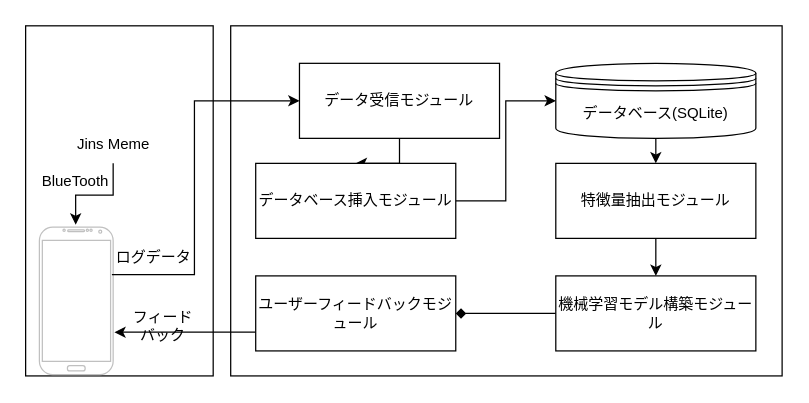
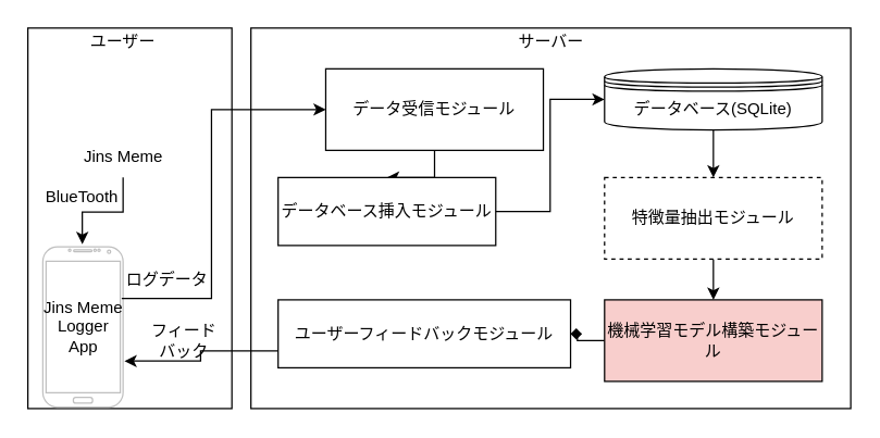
+ <mxCell id="25" value="ユーザー" style="text;html=1;strokeColor=none;fillColor=none;align=center;verticalAlign=middle;whiteSpace=wrap;rounded=0;" parent="1" vertex="1"><mxGeometry x="30" y="20" width="120" height="20" as="geometry" /></mxCell>
+ <mxCell id="10" value="サーバー" style="text;html=1;strokeColor=none;fillColor=none;align=center;verticalAlign=middle;whiteSpace=wrap;rounded=0;" parent="1" vertex="1"><mxGeometry x="344.5" y="20" width="120" height="20" as="geometry" /></mxCell>
- <mxCell id="15" value="データベース(SQLite)" style="shape=datastore;whiteSpace=wrap;html=1;" parent="1" vertex="1"><mxGeometry x="444" y="50" width="160" height="60" as="geometry" /></mxCell>
+ <mxCell id="15" value="データベース(SQLite)" style="shape=datastore;whiteSpace=wrap;html=1;" parent="1" vertex="1"><mxGeometry x="444" y="50" width="160" height="45" as="geometry" /></mxCell>
- <mxCell id="17" value="データベース挿入モジュール" style="rounded=0;whiteSpace=wrap;html=1;" parent="1" vertex="1"><mxGeometry x="204" y="130" width="160" height="60" as="geometry" /></mxCell>
+ <mxCell id="17" value="データベース挿入モジュール" style="rounded=0;whiteSpace=wrap;html=1;" parent="1" vertex="1"><mxGeometry x="204" y="130" width="160" height="50" as="geometry" /></mxCell>
- <mxCell id="19" value="特徴量抽出モジュール" style="rounded=0;whiteSpace=wrap;html=1;" parent="1" vertex="1"><mxGeometry x="444" y="130" width="160" height="60" as="geometry" /></mxCell>
+ <mxCell id="19" value="特徴量抽出モジュール" style="rounded=0;whiteSpace=wrap;html=1;dashed=1;" parent="1" vertex="1"><mxGeometry x="444" y="130" width="160" height="60" as="geometry" /></mxCell>
+ <mxCell id="4" value="Jins Meme Logger App" style="text;html=1;strokeColor=none;fillColor=none;align=center;verticalAlign=middle;whiteSpace=wrap;rounded=0;" parent="1" vertex="1"><mxGeometry x="30.5" y="225" width="60" height="30" as="geometry" /></mxCell>
- <mxCell id="23" value="ユーザーフィードバックモジュール" style="rounded=0;whiteSpace=wrap;html=1;" parent="1" vertex="1"><mxGeometry x="204" y="220" width="160" height="60" as="geometry" /></mxCell>
+ <mxCell id="23" value="ユーザーフィードバックモジュール" style="rounded=0;whiteSpace=wrap;html=1;" parent="1" vertex="1"><mxGeometry x="204" y="220" width="215" height="50" as="geometry" /></mxCell>
- <mxCell id="21" value="機械学習モデル構築モジュール" style="rounded=0;whiteSpace=wrap;html=1;" parent="1" vertex="1"><mxGeometry x="444" y="220" width="160" height="60" as="geometry" /></mxCell>
+ <mxCell id="21" value="機械学習モデル構築モジュール" style="rounded=0;whiteSpace=wrap;html=1;fillColor=#f8cecc;" parent="1" vertex="1"><mxGeometry x="444" y="220" width="160" height="60" as="geometry" /></mxCell>
- <mxCell id="26" value="フィードバック" style="text;html=1;strokeColor=none;fillColor=none;align=center;verticalAlign=middle;whiteSpace=wrap;rounded=0;" parent="1" vertex="1"><mxGeometry x="100" y="245" width="60" height="30" as="geometry" /></mxCell>
+ <mxCell id="26" value="フィードバック" style="text;html=1;strokeColor=none;fillColor=none;align=center;verticalAlign=middle;whiteSpace=wrap;rounded=0;" parent="1" vertex="1"><mxGeometry x="105" y="235" width="60" height="30" as="geometry" /></mxCell>
